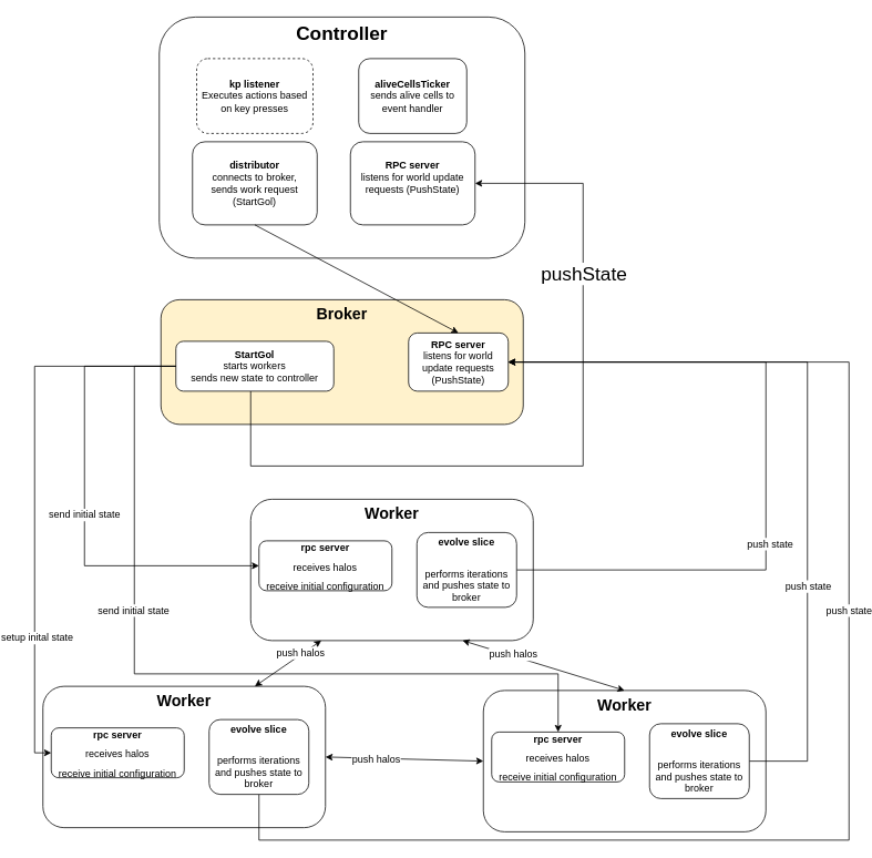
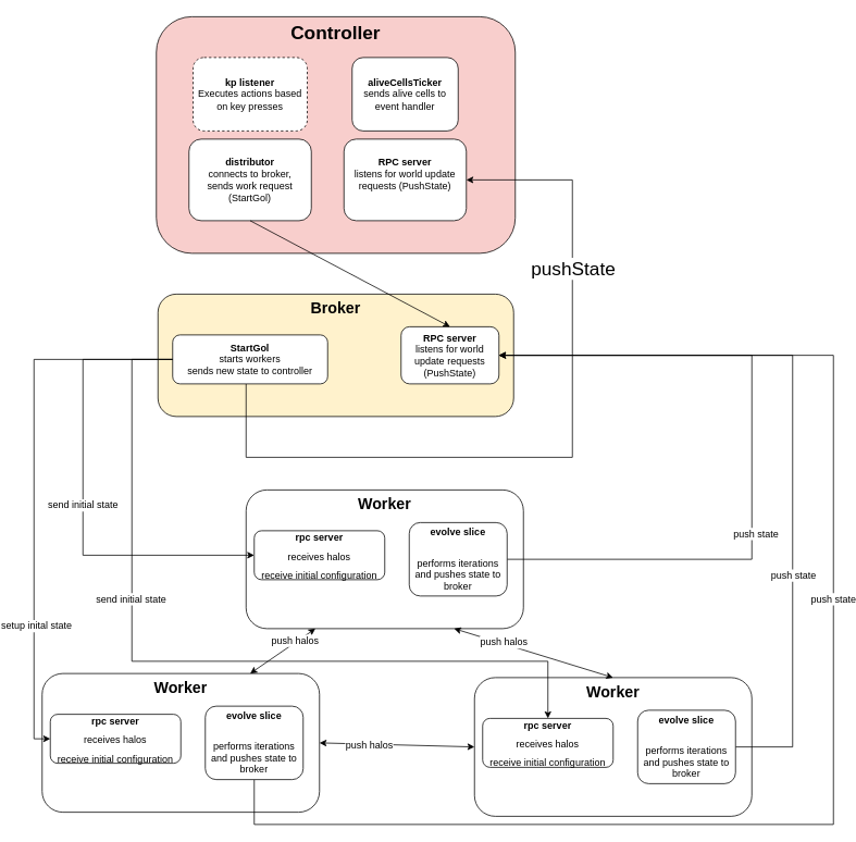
- <mxCell id="2" value="&lt;div&gt;&lt;font size=&quot;1&quot;&gt;&lt;b style=&quot;font-size: 23px;&quot;&gt;Controller&lt;/b&gt;&lt;/font&gt;&lt;/div&gt;" style="rounded=1;whiteSpace=wrap;html=1;align=center;verticalAlign=top;" parent="1" vertex="1"><mxGeometry x="170" y="20" width="440" height="290" as="geometry" /></mxCell>
+ <mxCell id="2" value="&lt;div&gt;&lt;font size=&quot;1&quot;&gt;&lt;b style=&quot;font-size: 23px;&quot;&gt;Controller&lt;/b&gt;&lt;/font&gt;&lt;/div&gt;" style="rounded=1;whiteSpace=wrap;html=1;align=center;verticalAlign=top;fillColor=#f8cecc;" parent="1" vertex="1"><mxGeometry x="170" y="20" width="440" height="290" as="geometry" /></mxCell>
